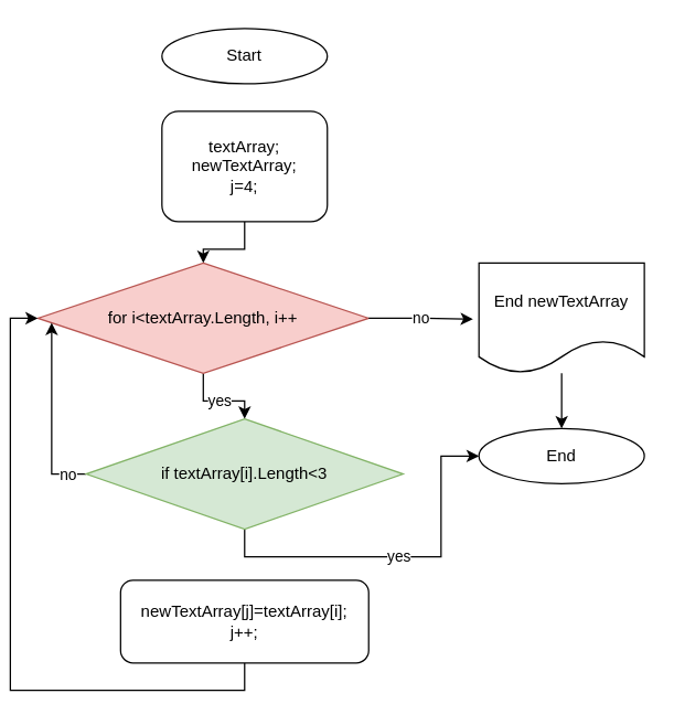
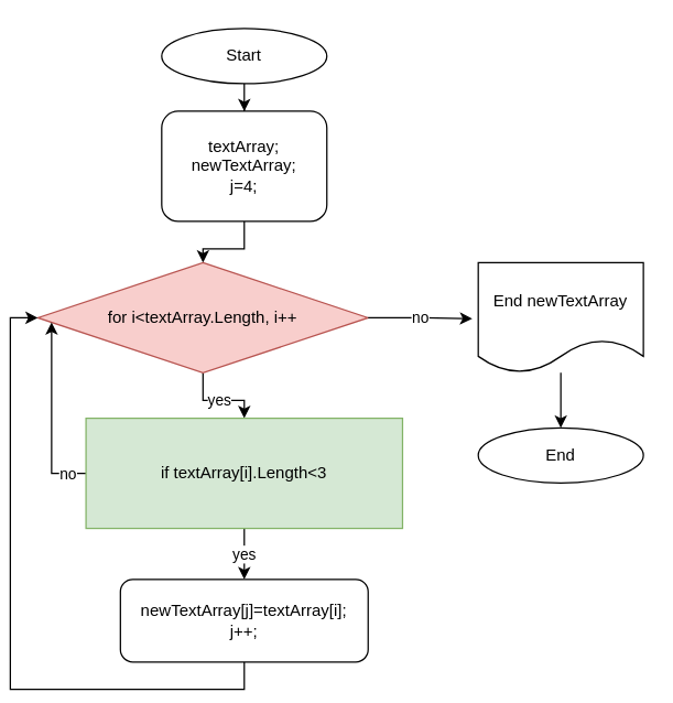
+ <mxCell id="2" style="edgeStyle=orthogonalEdgeStyle;rounded=0;orthogonalLoop=1;jettySize=auto;html=1;exitX=0.5;exitY=1;exitDx=0;exitDy=0;" edge="1" parent="1" source="3" target="5"><mxGeometry relative="1" as="geometry" /></mxCell>
- <mxCell id="12" value="if textArray[i].Length&amp;lt;3" style="rhombus;whiteSpace=wrap;html=1;fillColor=#d5e8d4;strokeColor=#82b366;" vertex="1" parent="1"><mxGeometry x="55" y="303" width="230" height="80" as="geometry" /></mxCell>
+ <mxCell id="12" value="if textArray[i].Length&amp;lt;3" style="whiteSpace=wrap;html=1;fillColor=#d5e8d4;strokeColor=#82b366;rounded=0;" vertex="1" parent="1"><mxGeometry x="55" y="303" width="230" height="80" as="geometry" /></mxCell>
- <mxCell id="8" value="yes" style="edgeStyle=orthogonalEdgeStyle;rounded=0;orthogonalLoop=1;jettySize=auto;html=1;exitX=0.5;exitY=1;exitDx=0;exitDy=0;" edge="1" parent="1" source="12" target="17"><mxGeometry relative="1" as="geometry" /></mxCell>
+ <mxCell id="8" value="yes" style="edgeStyle=orthogonalEdgeStyle;rounded=0;orthogonalLoop=1;jettySize=auto;html=1;exitX=0.5;exitY=1;exitDx=0;exitDy=0;entryX=0.5;entryY=0;entryDx=0;entryDy=0;" edge="1" parent="1" source="12" target="14"><mxGeometry relative="1" as="geometry" /></mxCell>
